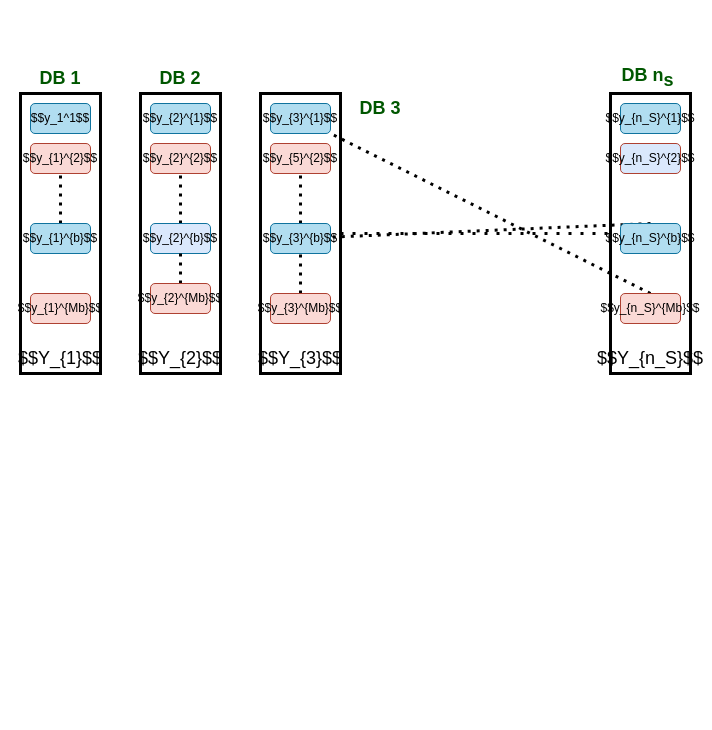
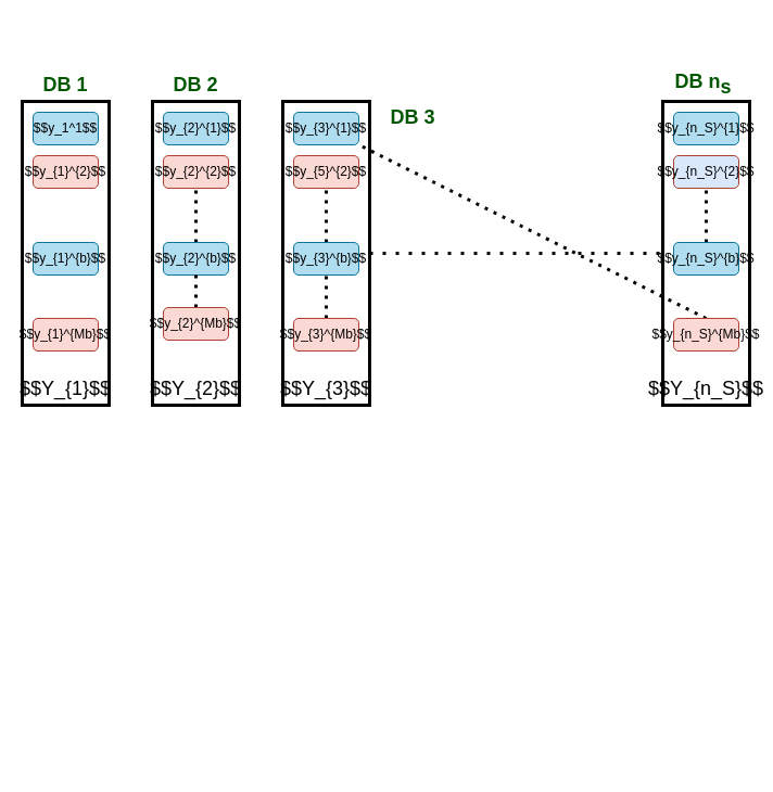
- <mxCell id="5" value="" style="endArrow=none;dashed=1;html=1;rounded=0;strokeColor=#000000;entryX=0.5;entryY=1;entryDx=0;entryDy=0;exitX=0.5;exitY=0;exitDx=0;exitDy=0;dashPattern=1 2;strokeWidth=3;targetPerimeterSpacing=0;endSize=6;" parent="1" source="6" target="4" edge="1"><mxGeometry width="50" height="50" relative="1" as="geometry"><mxPoint x="30" y="303" as="sourcePoint" /><mxPoint x="80" y="193" as="targetPoint" /></mxGeometry></mxCell>
- <mxCell id="25" value="" style="endArrow=none;dashed=1;html=1;rounded=0;strokeColor=#000000;exitX=0.5;exitY=0;exitDx=0;exitDy=0;dashPattern=1 2;strokeWidth=3;targetPerimeterSpacing=0;endSize=6;" parent="1" source="26" target="19" edge="1"><mxGeometry width="50" height="50" relative="1" as="geometry"><mxPoint x="620" y="303" as="sourcePoint" /><mxPoint x="670" y="193" as="targetPoint" /></mxGeometry></mxCell>
+ <mxCell id="25" value="" style="endArrow=none;dashed=1;html=1;rounded=0;strokeColor=#000000;entryX=0.5;entryY=1;entryDx=0;entryDy=0;exitX=0.5;exitY=0;exitDx=0;exitDy=0;dashPattern=1 2;strokeWidth=3;targetPerimeterSpacing=0;endSize=6;" parent="1" source="26" target="24" edge="1"><mxGeometry width="50" height="50" relative="1" as="geometry"><mxPoint x="620" y="303" as="sourcePoint" /><mxPoint x="670" y="193" as="targetPoint" /></mxGeometry></mxCell>
- <mxCell id="12" value="$$y_{2}^{b}$$" style="rounded=1;whiteSpace=wrap;html=1;strokeColor=#10739e;fillColor=#dae8fc;strokeWidth=1;fontColor=#000000;" parent="1" vertex="1"><mxGeometry x="150" y="223" width="60" height="30" as="geometry" /></mxCell>
+ <mxCell id="12" value="$$y_{2}^{b}$$" style="rounded=1;whiteSpace=wrap;html=1;strokeColor=#10739e;fillColor=#b1ddf0;strokeWidth=1;fontColor=#000000;" parent="1" vertex="1"><mxGeometry x="150" y="223" width="60" height="30" as="geometry" /></mxCell>
